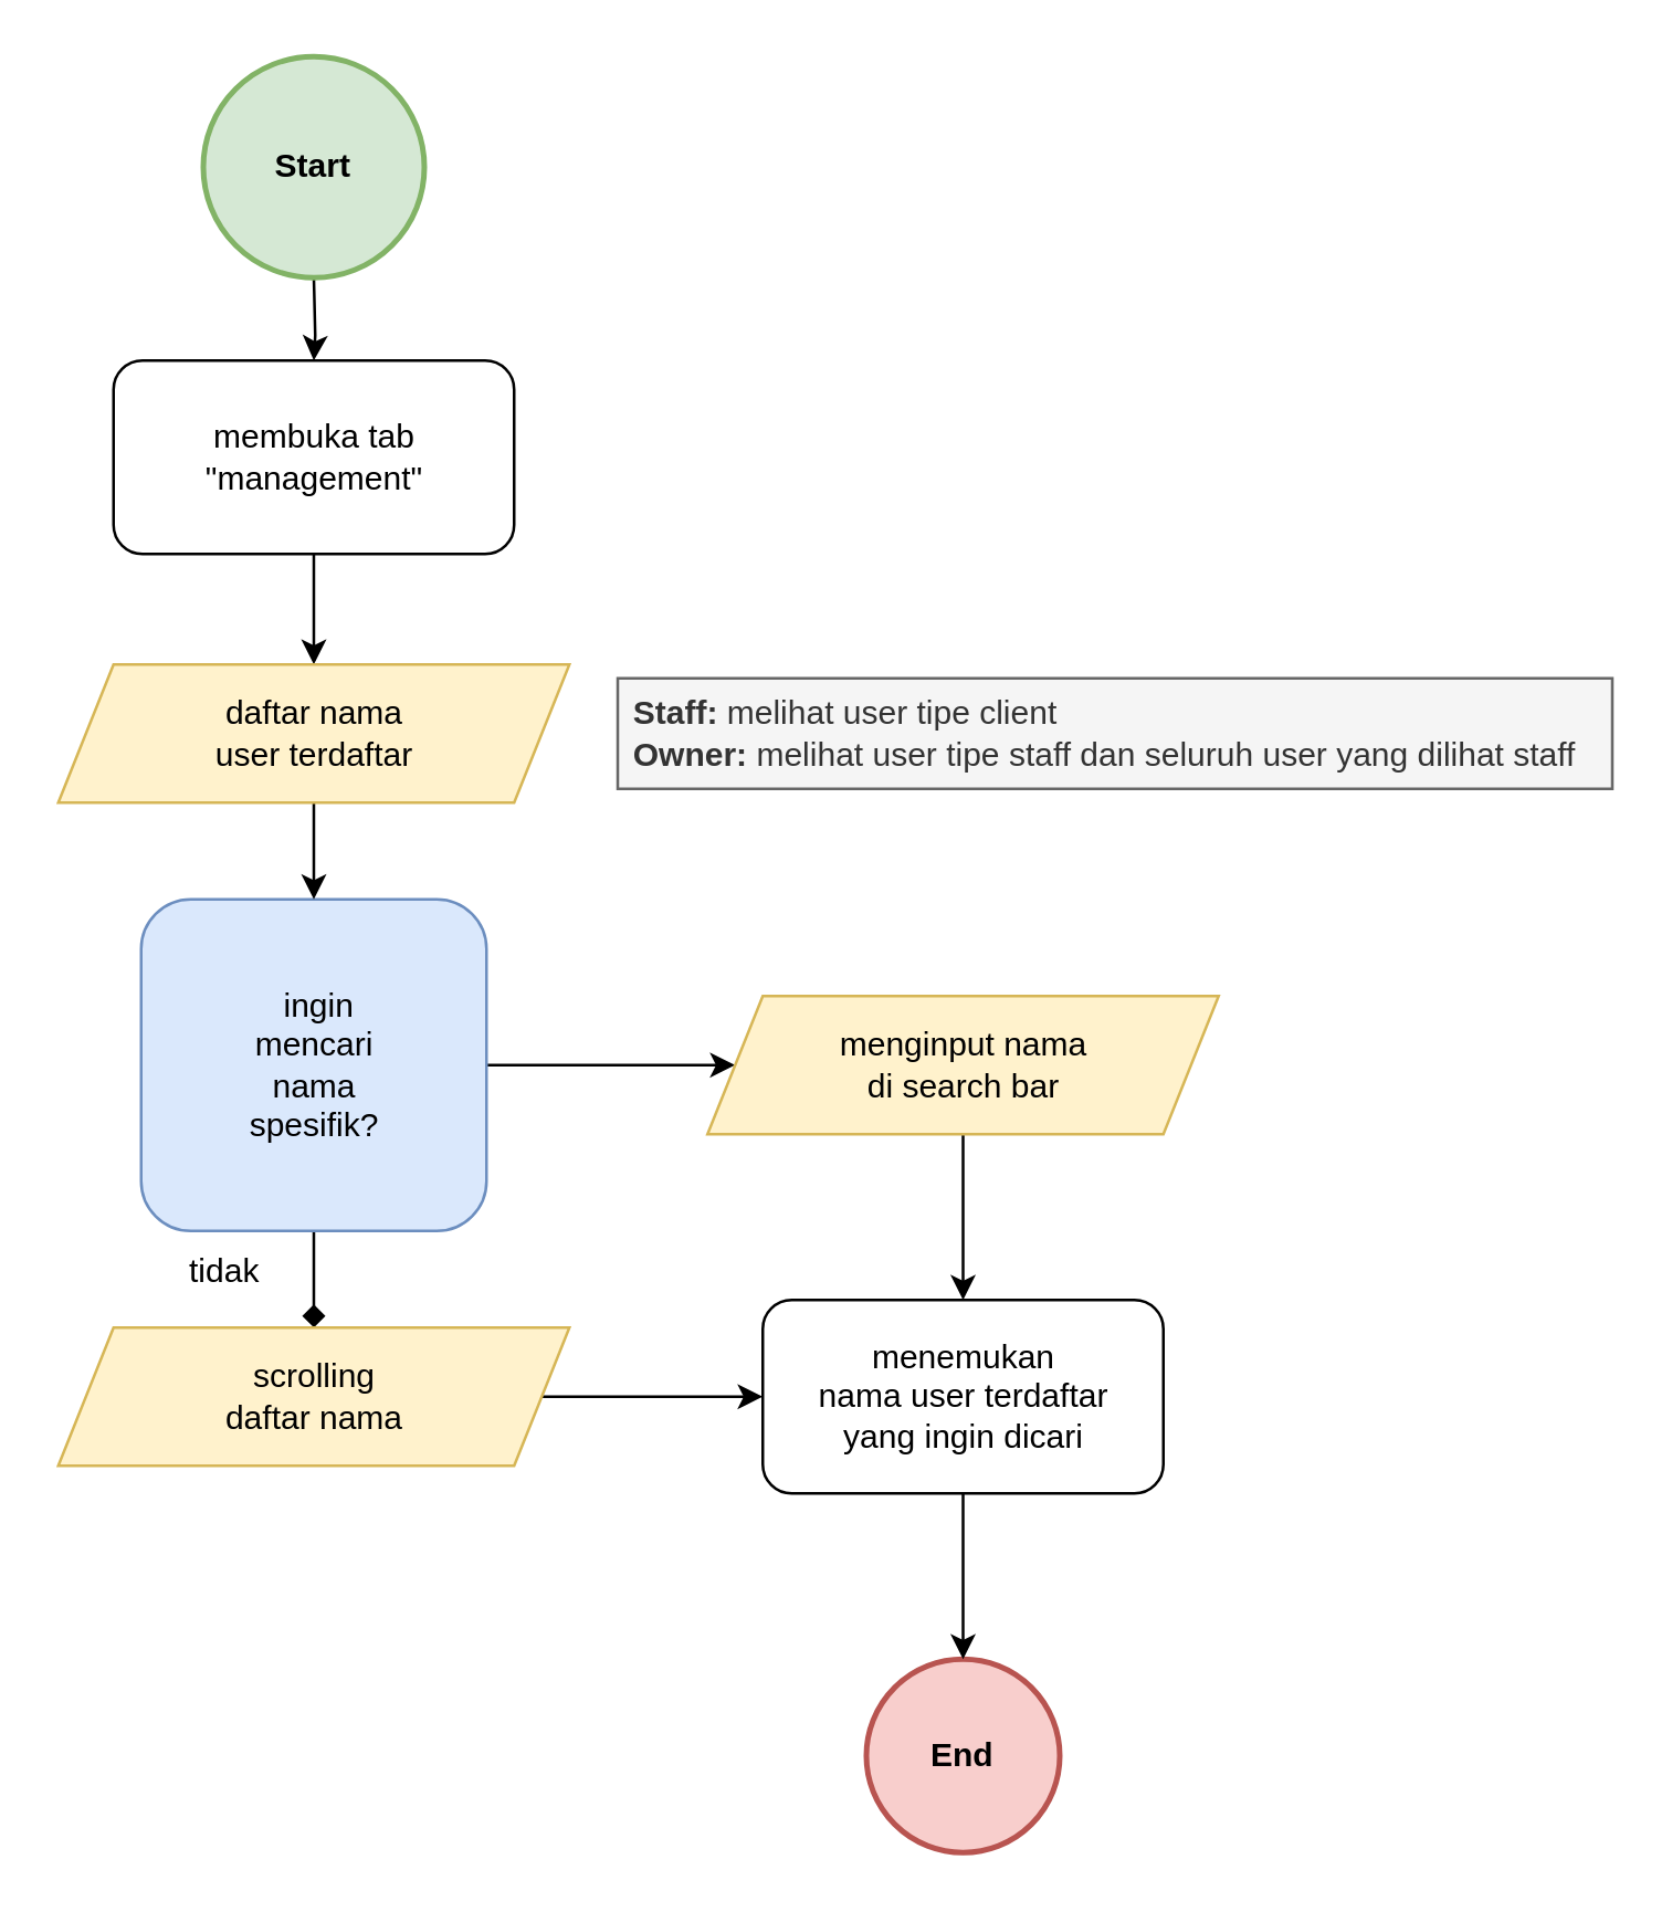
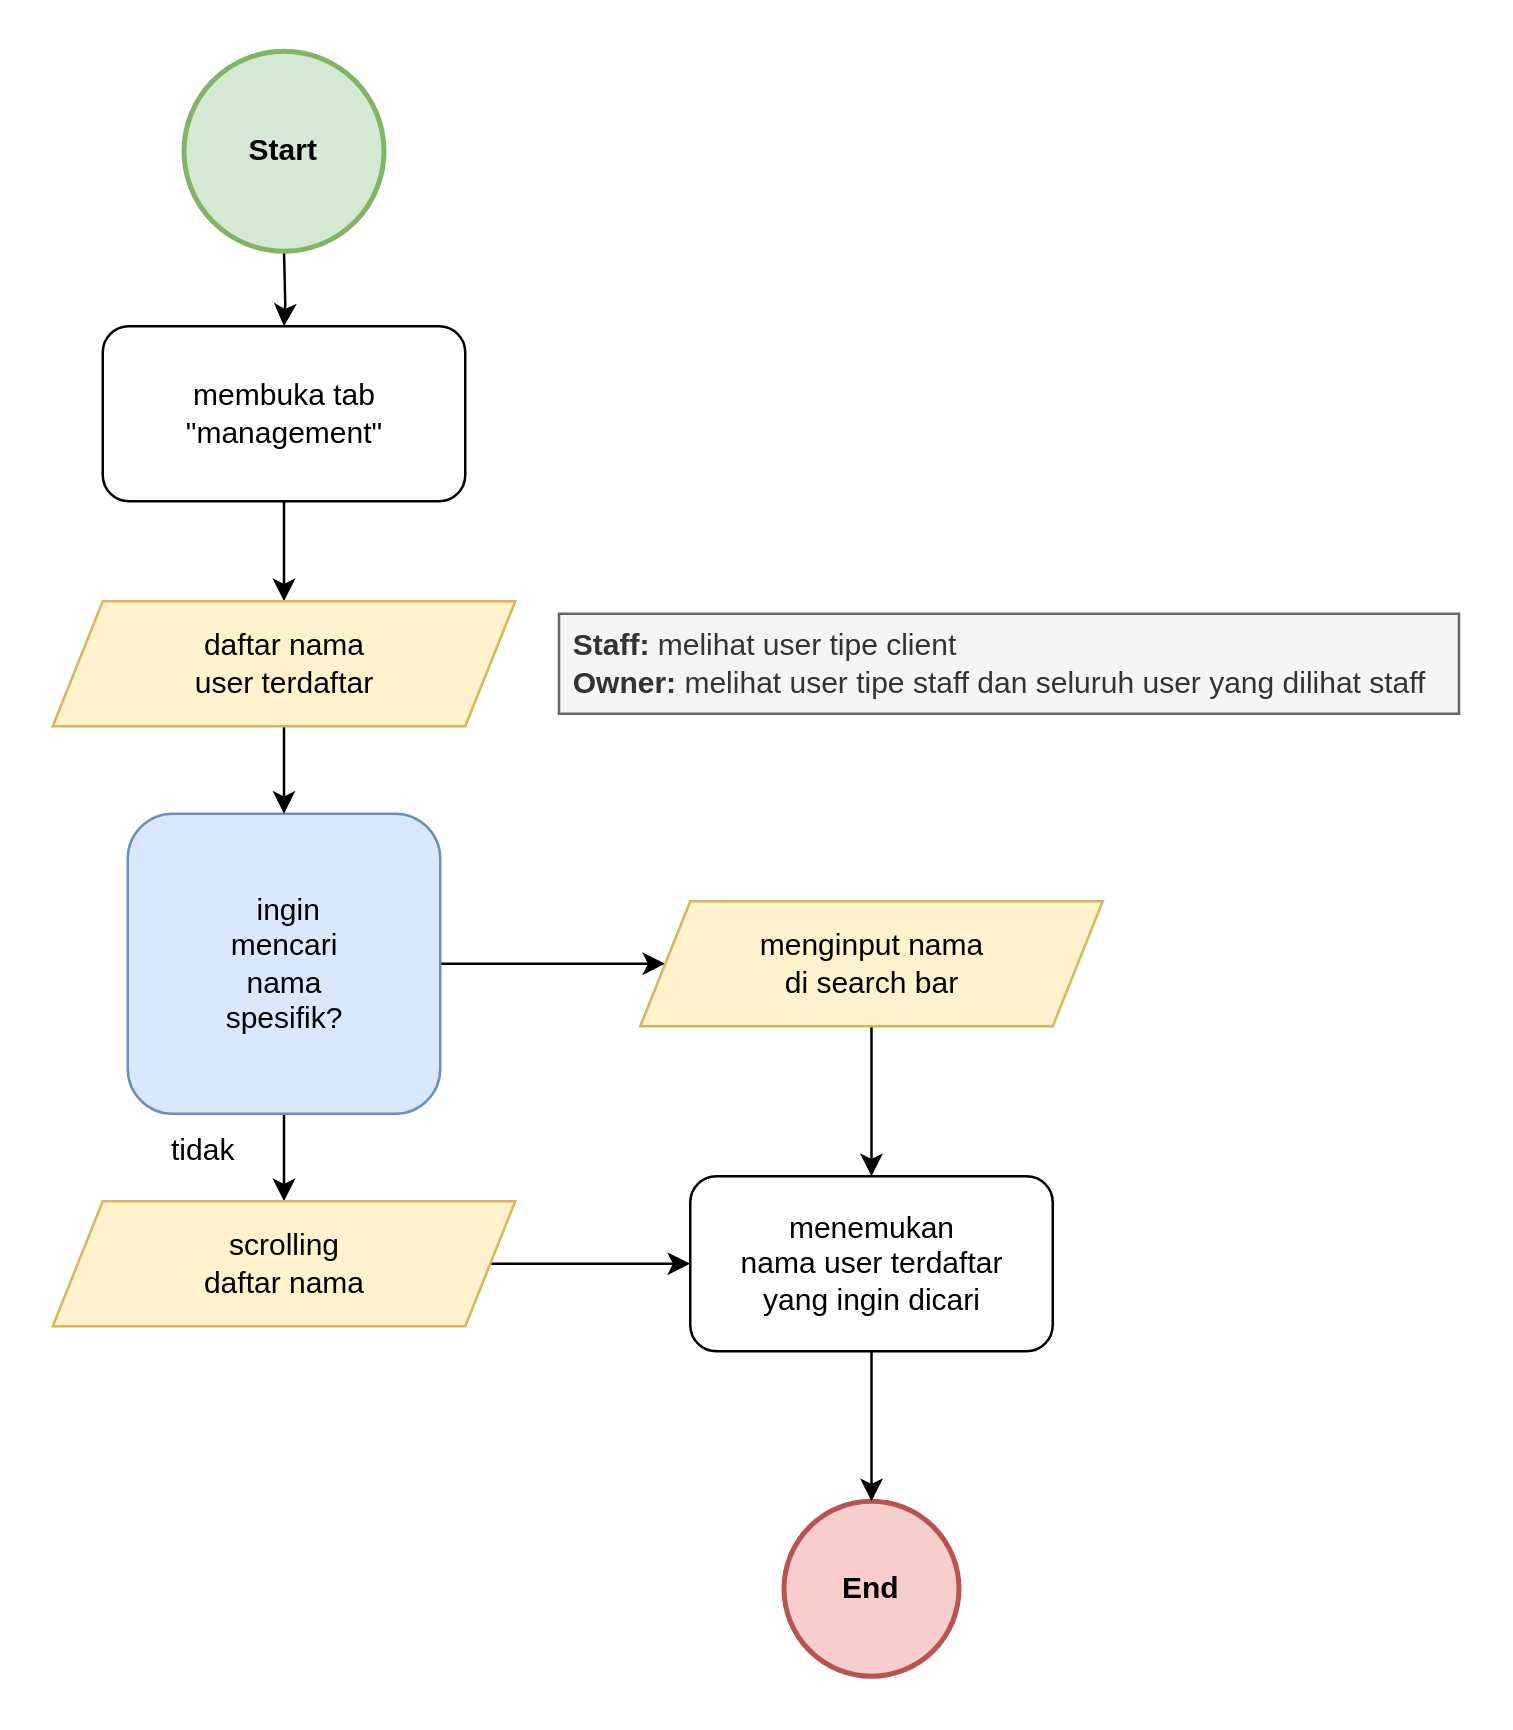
- <mxCell id="5" value="" style="edgeStyle=orthogonalEdgeStyle;rounded=0;orthogonalLoop=1;jettySize=auto;html=1;endArrow=diamond;" parent="1" source="6" target="14" edge="1"><mxGeometry relative="1" as="geometry" /></mxCell>
+ <mxCell id="5" value="" style="edgeStyle=orthogonalEdgeStyle;rounded=0;orthogonalLoop=1;jettySize=auto;html=1;" parent="1" source="6" target="14" edge="1"><mxGeometry relative="1" as="geometry" /></mxCell>
